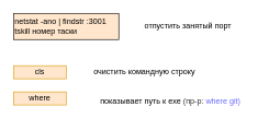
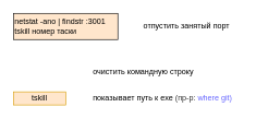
- <mxCell id="4" value="&lt;div&gt;cls&lt;/div&gt;" style="rounded=0;whiteSpace=wrap;html=1;shadow=0;glass=0;sketch=0;align=center;fillColor=#ffe6cc;strokeColor=#d79b00;" parent="1" vertex="1"><mxGeometry x="20" y="100" width="80" height="20" as="geometry" /></mxCell>
- <mxCell id="6" value="&lt;div&gt;where&lt;/div&gt;" style="rounded=0;whiteSpace=wrap;html=1;shadow=0;glass=0;sketch=0;align=center;fillColor=#ffe6cc;strokeColor=#d79b00;" vertex="1" parent="1"><mxGeometry x="20" y="140" width="80" height="20" as="geometry" /></mxCell>
+ <mxCell id="6" value="&lt;div&gt;tskill&lt;/div&gt;" style="rounded=0;whiteSpace=wrap;html=1;shadow=0;glass=0;sketch=0;align=center;fillColor=#ffe6cc;strokeColor=#d79b00;" vertex="1" parent="1"><mxGeometry x="20" y="140" width="80" height="20" as="geometry" /></mxCell>
- <mxCell id="7" value="показывает путь к exe&lt;font color=&quot;#6666ff&quot;&gt; &lt;/font&gt;&lt;font color=&quot;#333333&quot;&gt;(пр-р:&lt;/font&gt;&lt;font color=&quot;#6666ff&quot;&gt; where git)&lt;/font&gt;" style="text;html=1;align=left;verticalAlign=middle;resizable=0;points=[];autosize=1;" vertex="1" parent="1"><mxGeometry x="150" y="145" width="230" height="20" as="geometry" /></mxCell>
+ <mxCell id="7" value="показывает путь к exe&lt;font color=&quot;#6666ff&quot;&gt; &lt;/font&gt;&lt;font color=&quot;#333333&quot;&gt;(пр-р:&lt;/font&gt;&lt;font color=&quot;#6666ff&quot;&gt; where git)&lt;/font&gt;" style="text;html=1;align=left;verticalAlign=middle;resizable=0;points=[];autosize=1;" vertex="1" parent="1"><mxGeometry x="140" y="140" width="230" height="20" as="geometry" /></mxCell>
